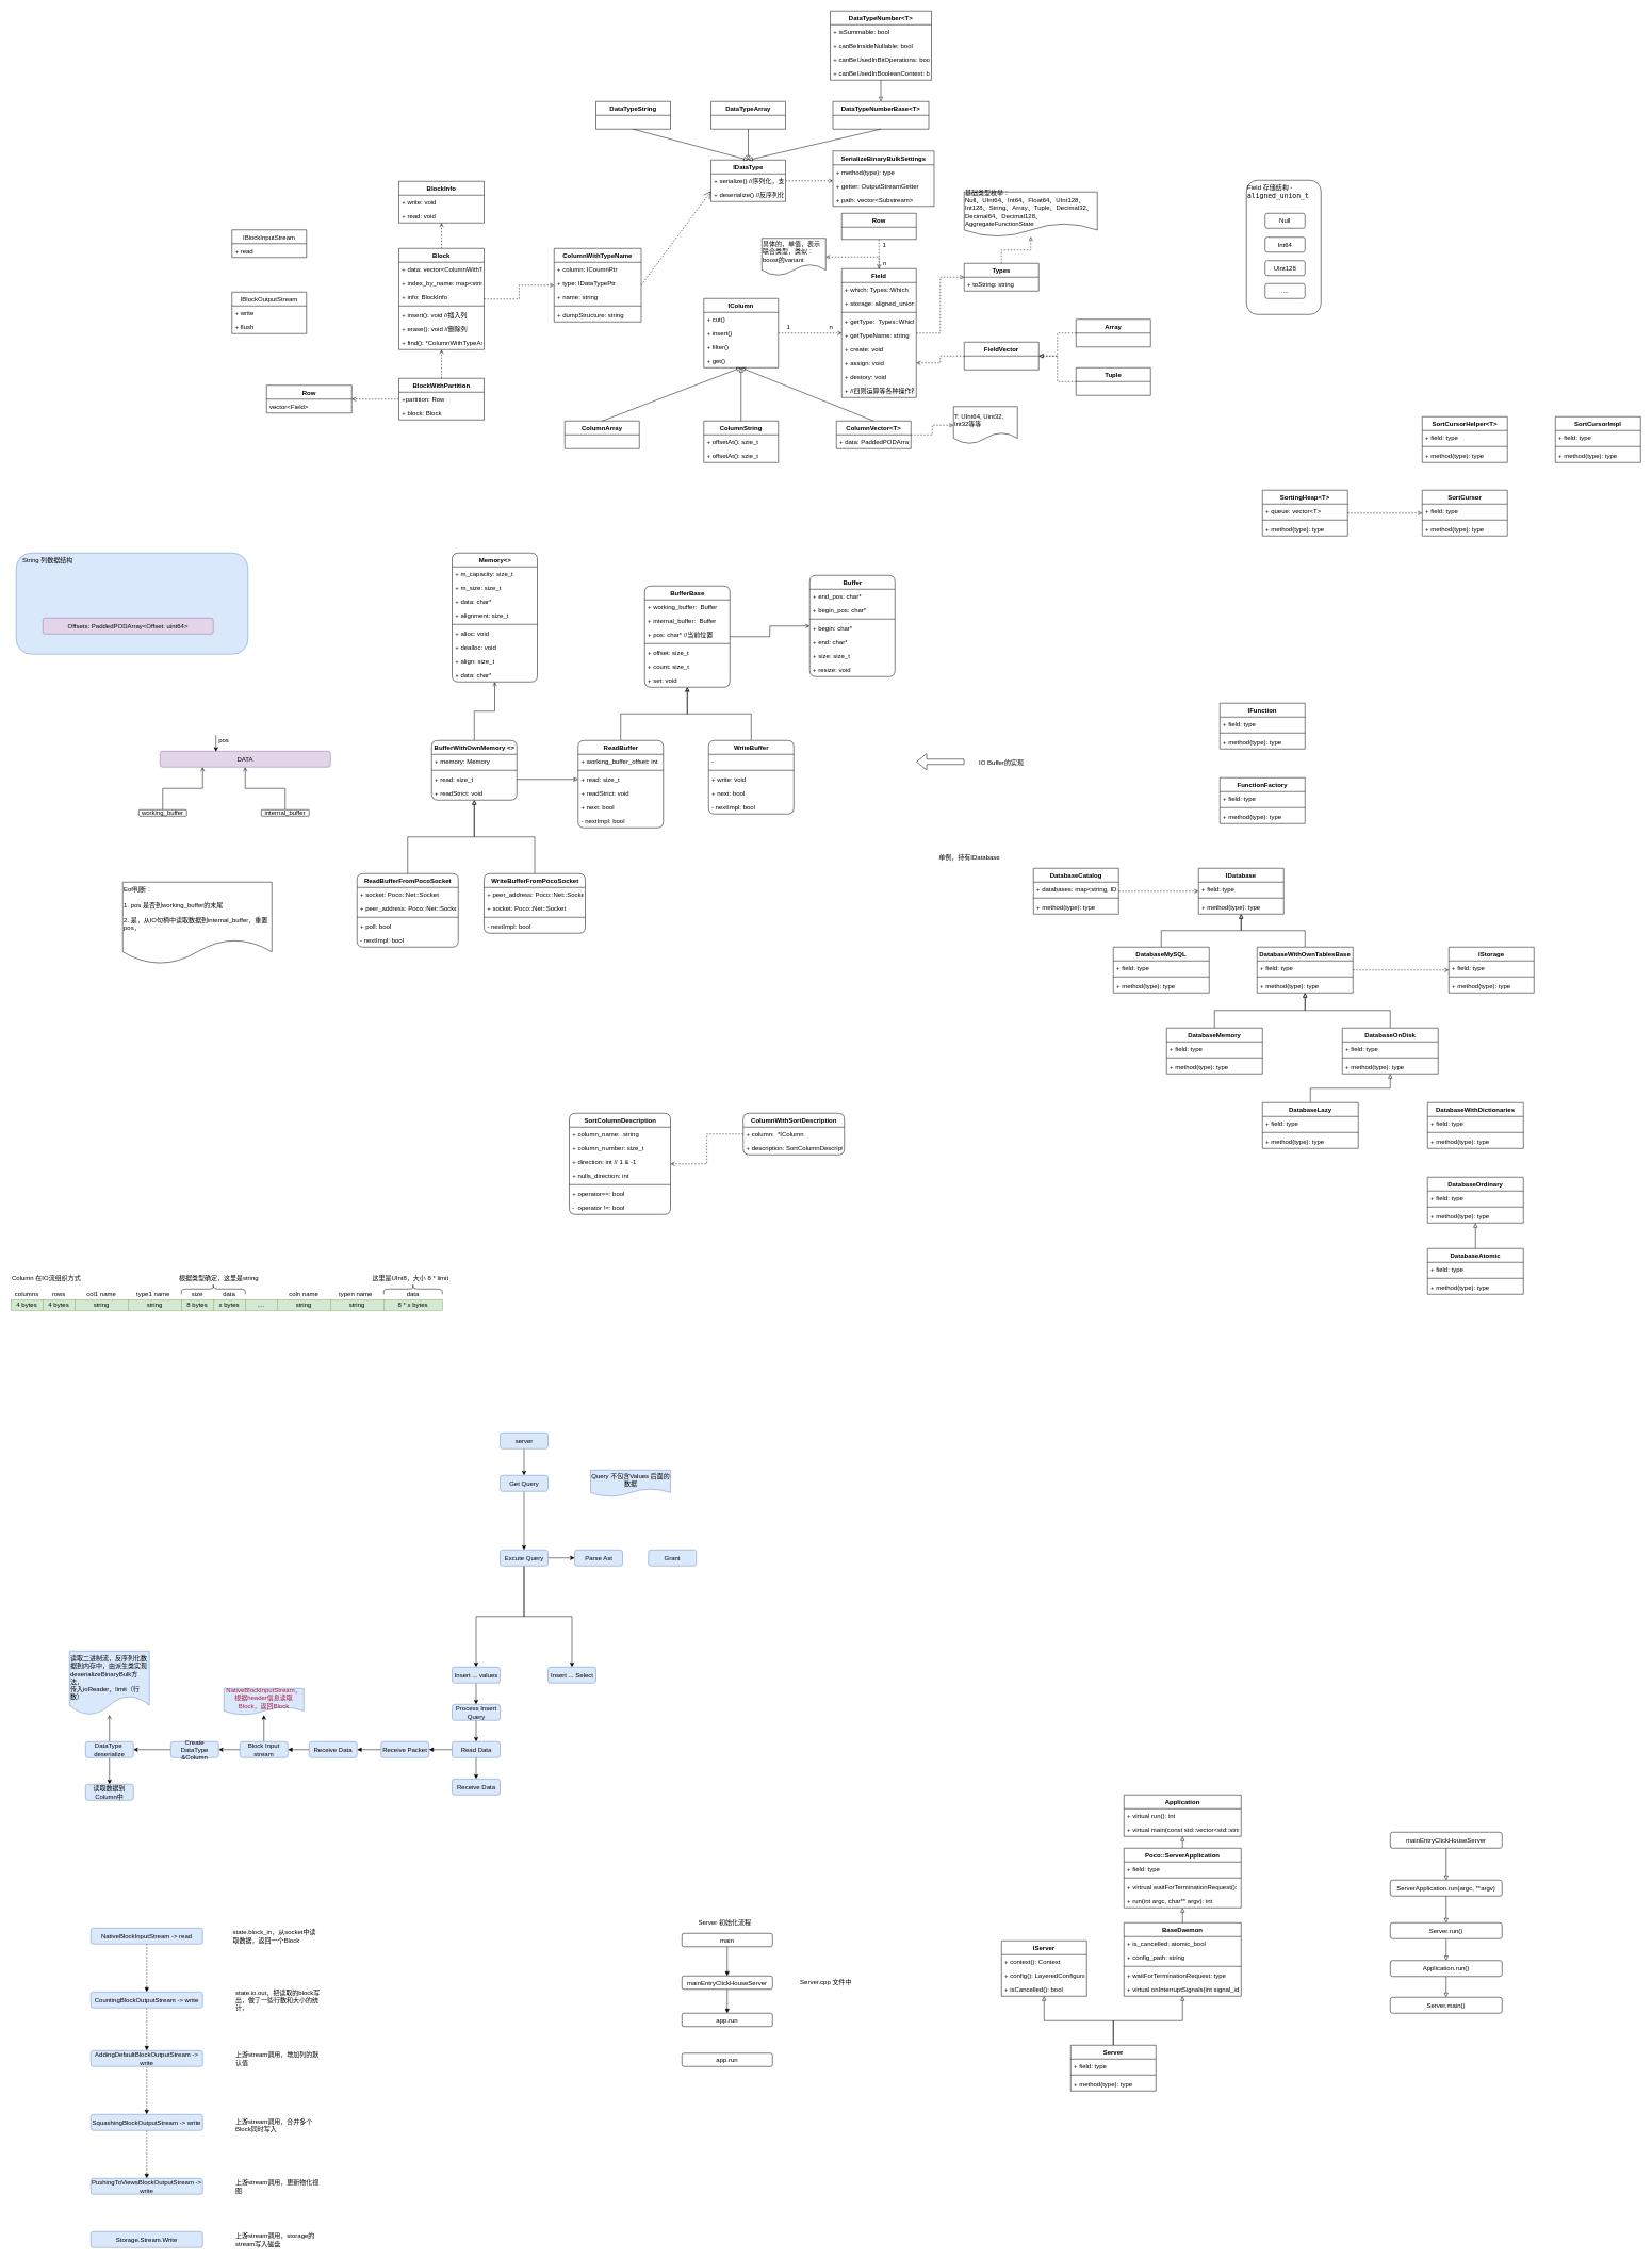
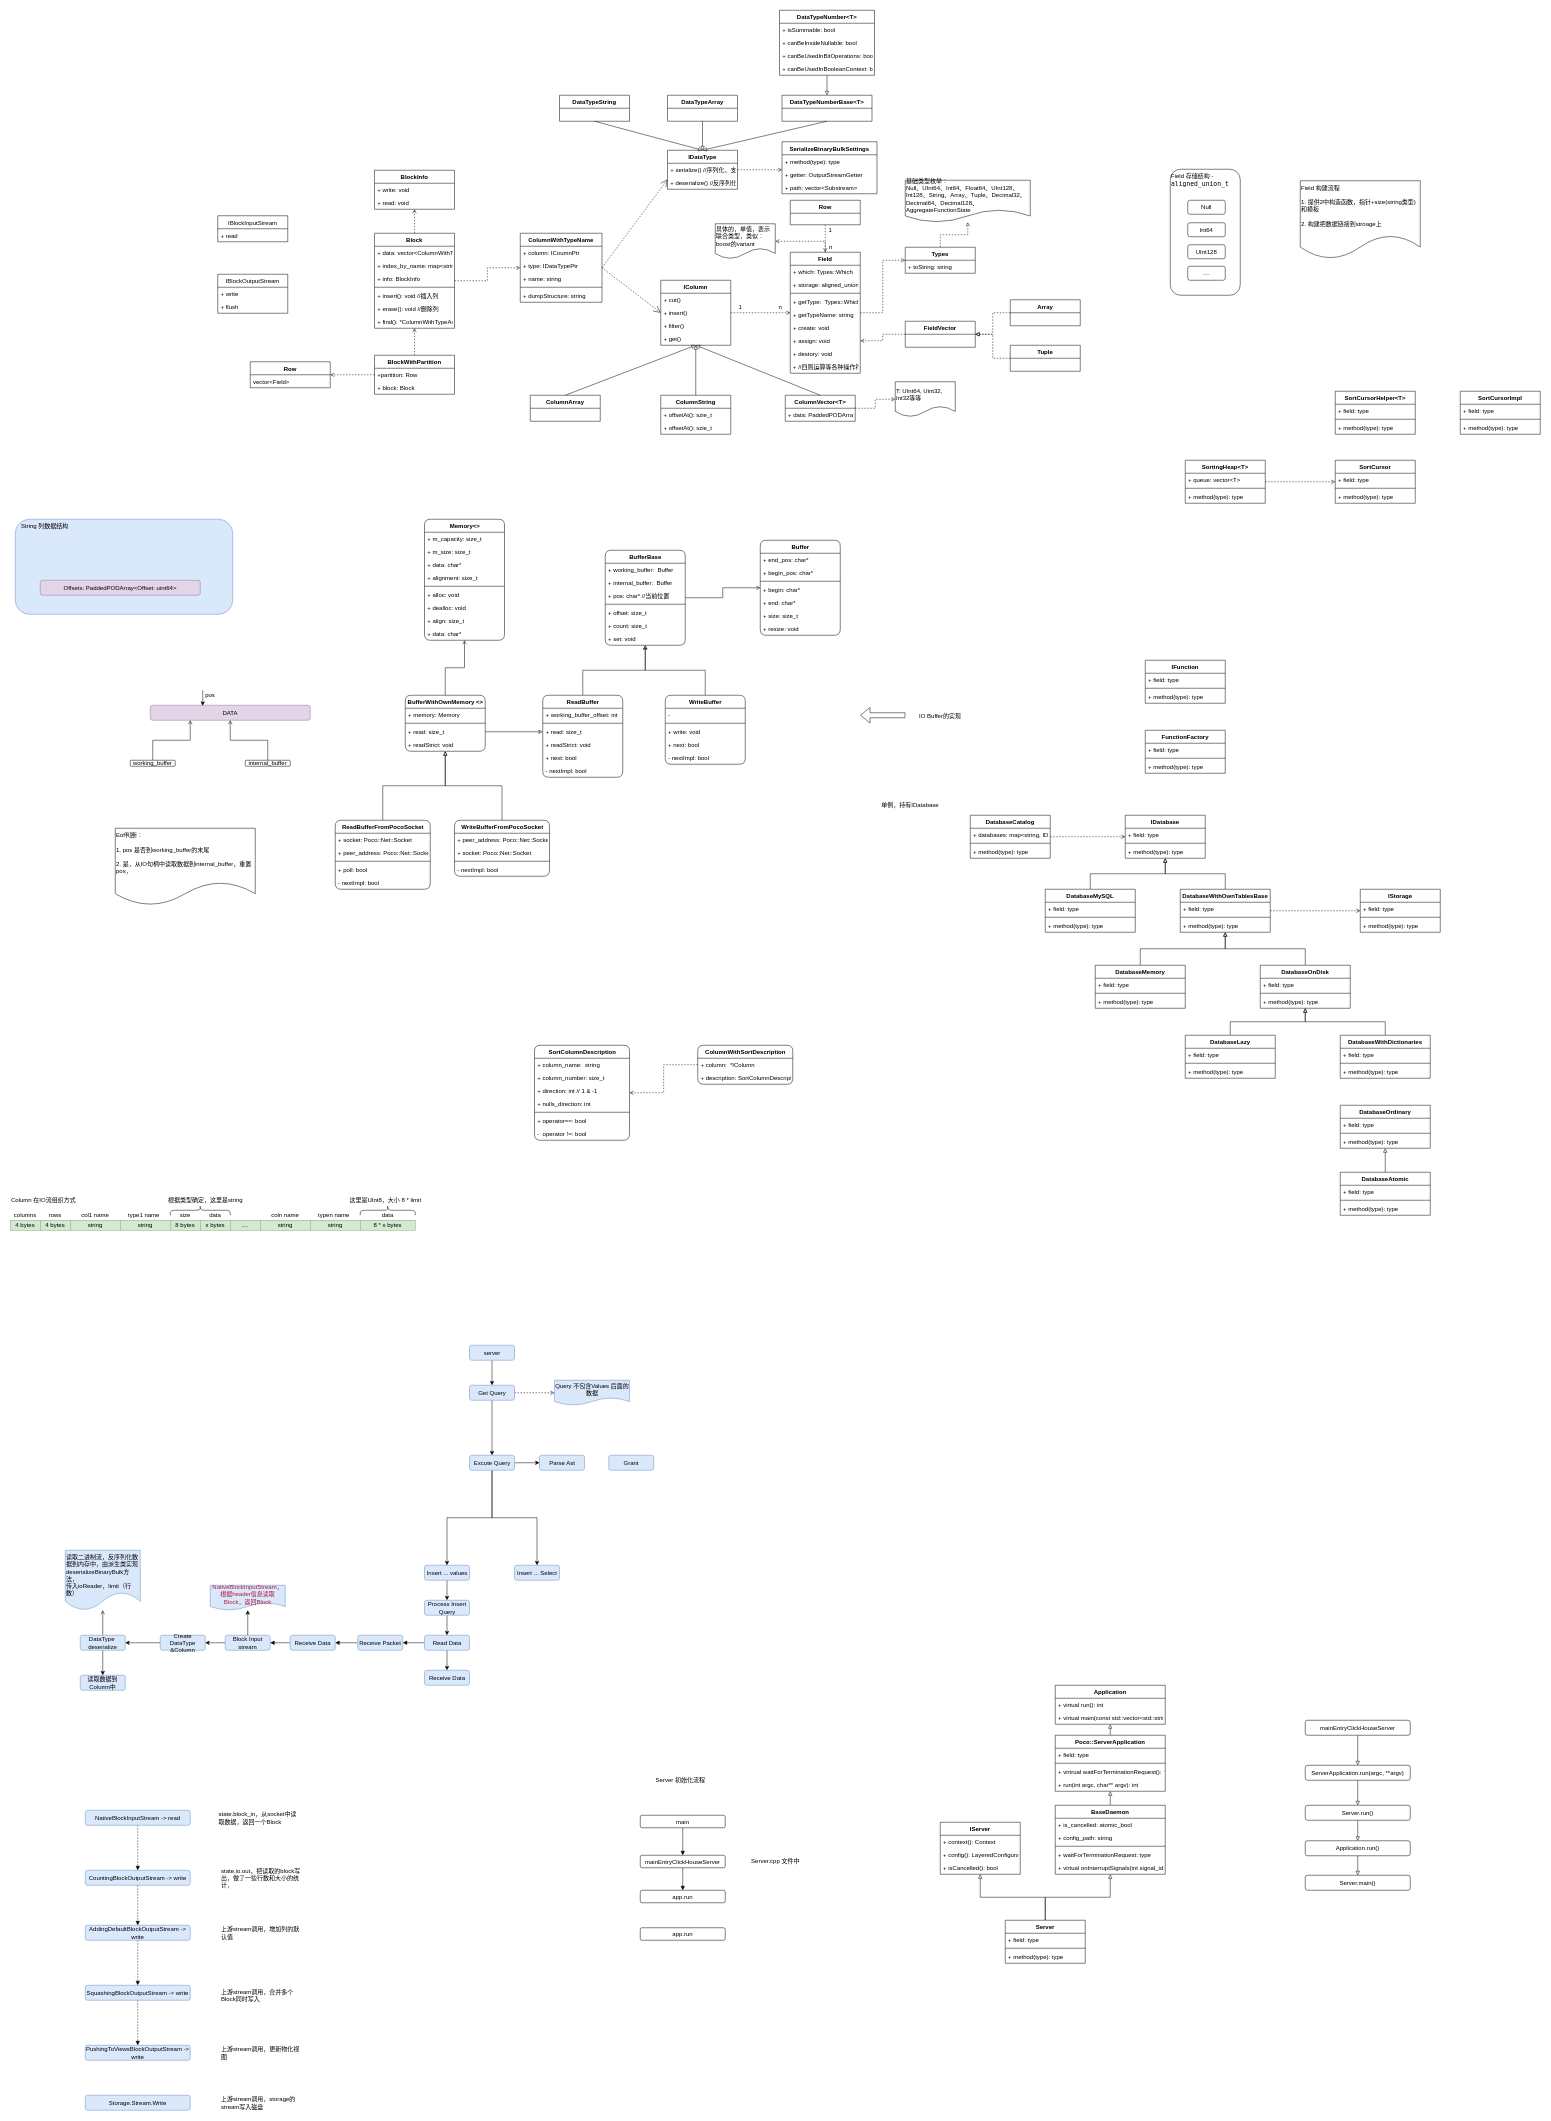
+ <mxCell id="231" value="Field 构建流程&lt;br&gt;&lt;br&gt;1. 提供2中构造函数，指针+size(string类型)和模板&lt;br&gt;&lt;br&gt;2. 构建把数据链接到stroage上" style="shape=document;whiteSpace=wrap;html=1;boundedLbl=1;align=left;verticalAlign=top;" parent="1" vertex="1"><mxGeometry x="2600" y="361" width="240" height="156" as="geometry" /></mxCell>
+ <mxCell id="30" value="" style="endArrow=open;endSize=12;dashed=1;html=1;entryX=0;entryY=0.5;entryDx=0;entryDy=0;exitX=1;exitY=0.5;exitDx=0;exitDy=0;" parent="1" source="2" target="12" edge="1"><mxGeometry width="160" relative="1" as="geometry"><mxPoint x="1203.5" y="535" as="sourcePoint" /><mxPoint x="1260" y="760" as="targetPoint" /></mxGeometry></mxCell>
+ <mxCell id="305" style="edgeStyle=orthogonalEdgeStyle;rounded=0;orthogonalLoop=1;jettySize=auto;html=1;exitX=0.5;exitY=0;exitDx=0;exitDy=0;entryX=0.5;entryY=1;entryDx=0;entryDy=0;endArrow=block;endFill=0;" parent="1" source="306" target="311" edge="1"><mxGeometry relative="1" as="geometry" /></mxCell>
+ <mxCell id="55" style="edgeStyle=orthogonalEdgeStyle;rounded=0;orthogonalLoop=1;jettySize=auto;html=1;exitX=1;exitY=0.5;exitDx=0;exitDy=0;entryX=0;entryY=0.5;entryDx=0;entryDy=0;dashed=1;endArrow=open;endFill=0;" parent="1" source="56" target="57" edge="1"><mxGeometry relative="1" as="geometry" /></mxCell>
- <mxCell id="245" value="Server 初始化流程" style="text;html=1;strokeColor=none;fillColor=none;align=center;verticalAlign=middle;whiteSpace=wrap;rounded=0;" parent="1" vertex="1"><mxGeometry x="1240" y="3600" width="241" height="20" as="geometry" /></mxCell>
+ <mxCell id="245" value="Server 初始化流程" style="text;html=1;strokeColor=none;fillColor=none;align=center;verticalAlign=middle;whiteSpace=wrap;rounded=0;" parent="1" vertex="1"><mxGeometry x="1240" y="3550" width="241" height="20" as="geometry" /></mxCell>
